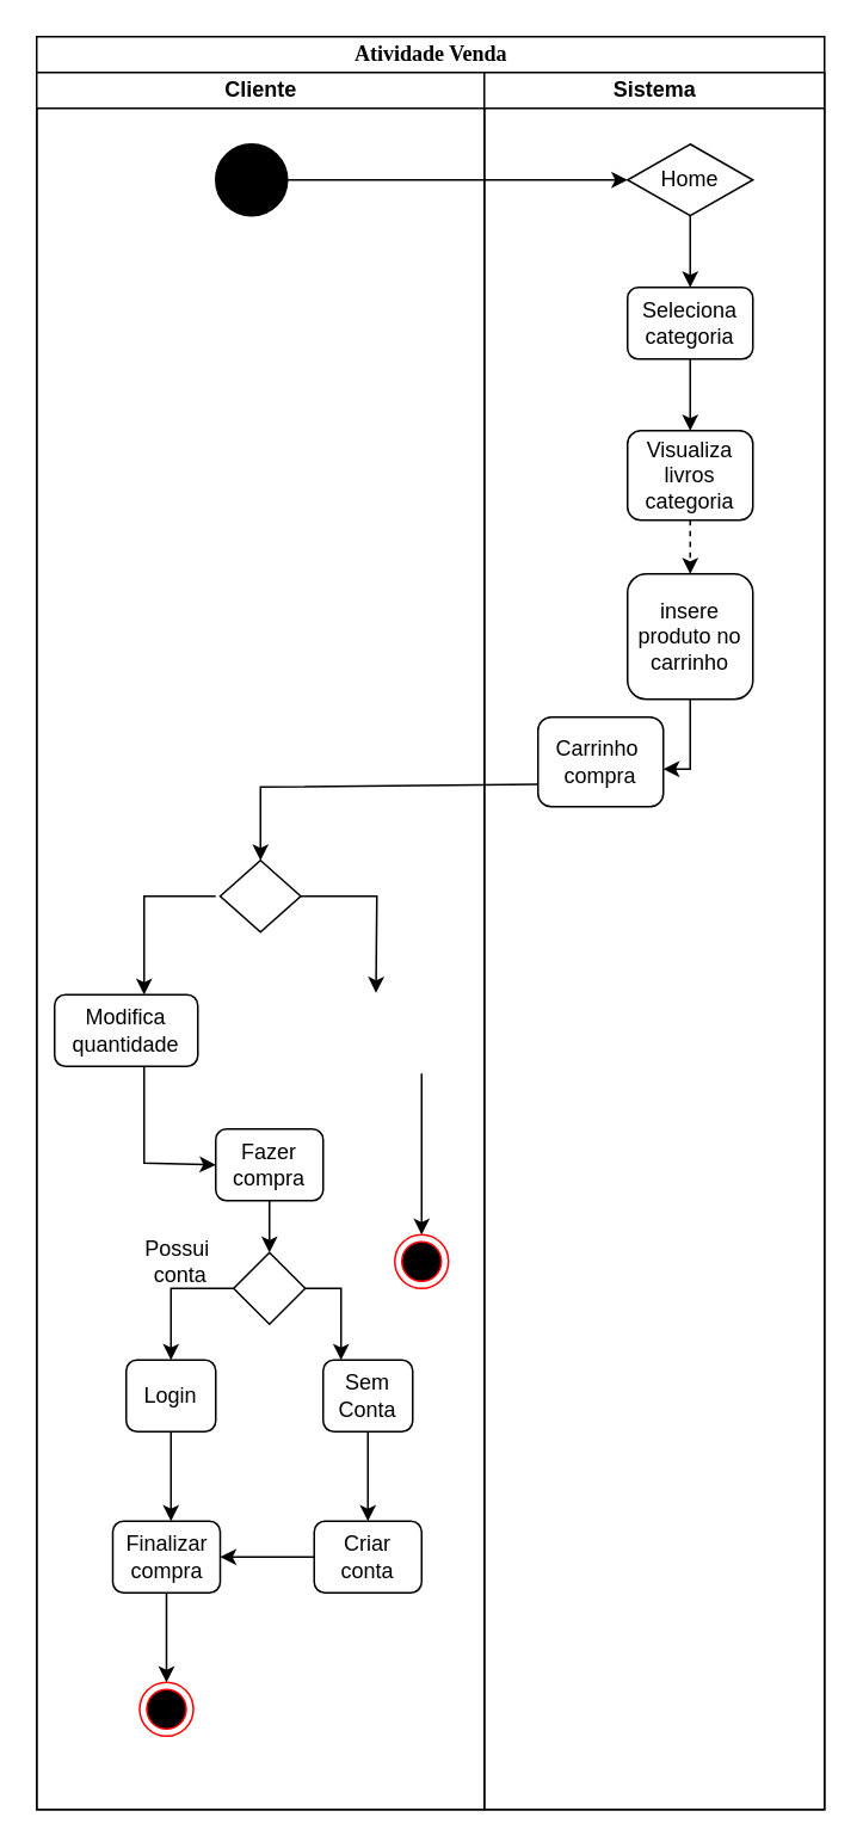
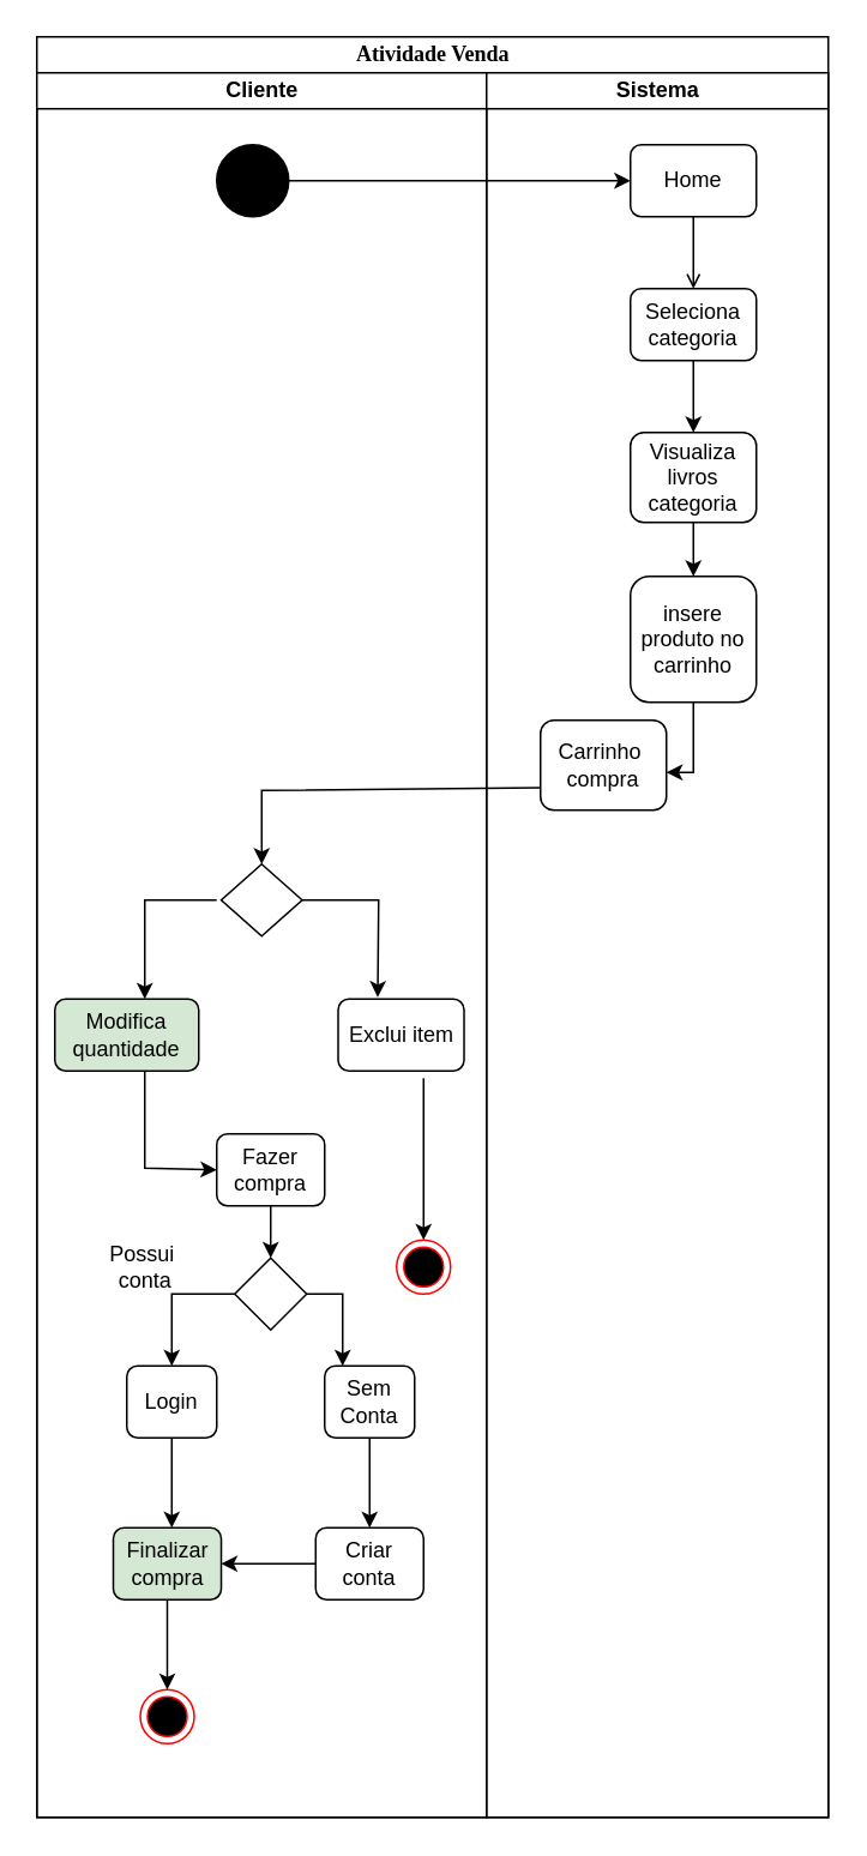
- <mxCell id="30" value="Home" style="rhombus;whiteSpace=wrap;html=1;" vertex="1" parent="29"><mxGeometry x="80" y="40" width="70" height="40" as="geometry" /></mxCell>
+ <mxCell id="30" value="Home" style="rounded=1;whiteSpace=wrap;html=1;" vertex="1" parent="29"><mxGeometry x="80" y="40" width="70" height="40" as="geometry" /></mxCell>
- <mxCell id="32" value="" style="endArrow=classic;html=1;rounded=0;exitX=0.5;exitY=1;exitDx=0;exitDy=0;entryX=0.5;entryY=0;entryDx=0;entryDy=0;" edge="1" parent="29" source="30" target="31"><mxGeometry width="50" height="50" relative="1" as="geometry"><mxPoint x="110" y="170" as="sourcePoint" /><mxPoint x="160" y="120" as="targetPoint" /></mxGeometry></mxCell>
+ <mxCell id="32" value="" style="endArrow=open;html=1;rounded=0;exitX=0.5;exitY=1;exitDx=0;exitDy=0;entryX=0.5;entryY=0;entryDx=0;entryDy=0;" edge="1" parent="29" source="30" target="31"><mxGeometry width="50" height="50" relative="1" as="geometry"><mxPoint x="110" y="170" as="sourcePoint" /><mxPoint x="160" y="120" as="targetPoint" /></mxGeometry></mxCell>
- <mxCell id="36" value="" style="endArrow=classic;html=1;rounded=0;exitX=0.5;exitY=1;exitDx=0;exitDy=0;entryX=0.5;entryY=0;entryDx=0;entryDy=0;dashed=1;" edge="1" parent="29" source="33" target="35"><mxGeometry width="50" height="50" relative="1" as="geometry"><mxPoint x="220" y="250" as="sourcePoint" /><mxPoint x="270" y="200" as="targetPoint" /></mxGeometry></mxCell>
+ <mxCell id="36" value="" style="endArrow=classic;html=1;rounded=0;exitX=0.5;exitY=1;exitDx=0;exitDy=0;entryX=0.5;entryY=0;entryDx=0;entryDy=0;" edge="1" parent="29" source="33" target="35"><mxGeometry width="50" height="50" relative="1" as="geometry"><mxPoint x="220" y="250" as="sourcePoint" /><mxPoint x="270" y="200" as="targetPoint" /></mxGeometry></mxCell>
- <mxCell id="8" value="Modifica quantidade" style="rounded=1;whiteSpace=wrap;html=1;" vertex="1" parent="4"><mxGeometry x="10" y="515" width="80" height="40" as="geometry" /></mxCell>
+ <mxCell id="8" value="Modifica quantidade" style="rounded=1;whiteSpace=wrap;html=1;fillColor=#d5e8d4;" vertex="1" parent="4"><mxGeometry x="10" y="515" width="80" height="40" as="geometry" /></mxCell>
+ <mxCell id="9" value="Exclui item" style="rounded=1;whiteSpace=wrap;html=1;" vertex="1" parent="4"><mxGeometry x="167.5" y="515" width="70" height="40" as="geometry" /></mxCell>
- <mxCell id="28" value="Possui&amp;nbsp;&lt;div&gt;&lt;span style=&quot;background-color: initial;&quot;&gt;conta&lt;/span&gt;&lt;/div&gt;" style="text;html=1;align=center;verticalAlign=middle;resizable=0;points=[];autosize=1;strokeColor=none;fillColor=none;" vertex="1" parent="4"><mxGeometry x="50" y="644" width="60" height="40" as="geometry" /></mxCell>
+ <mxCell id="28" value="Possui&amp;nbsp;&lt;div&gt;&lt;span style=&quot;background-color: initial;&quot;&gt;conta&lt;/span&gt;&lt;/div&gt;" style="text;html=1;align=center;verticalAlign=middle;resizable=0;points=[];autosize=1;strokeColor=none;fillColor=none;" vertex="1" parent="4"><mxGeometry x="30" y="644" width="60" height="40" as="geometry" /></mxCell>
- <mxCell id="22" value="Finalizar&lt;div&gt;compra&lt;/div&gt;" style="rounded=1;whiteSpace=wrap;html=1;" vertex="1" parent="4"><mxGeometry x="42.5" y="809" width="60" height="40" as="geometry" /></mxCell>
+ <mxCell id="22" value="Finalizar&lt;div&gt;compra&lt;/div&gt;" style="rounded=1;whiteSpace=wrap;html=1;fillColor=#d5e8d4;" vertex="1" parent="4"><mxGeometry x="42.5" y="809" width="60" height="40" as="geometry" /></mxCell>
